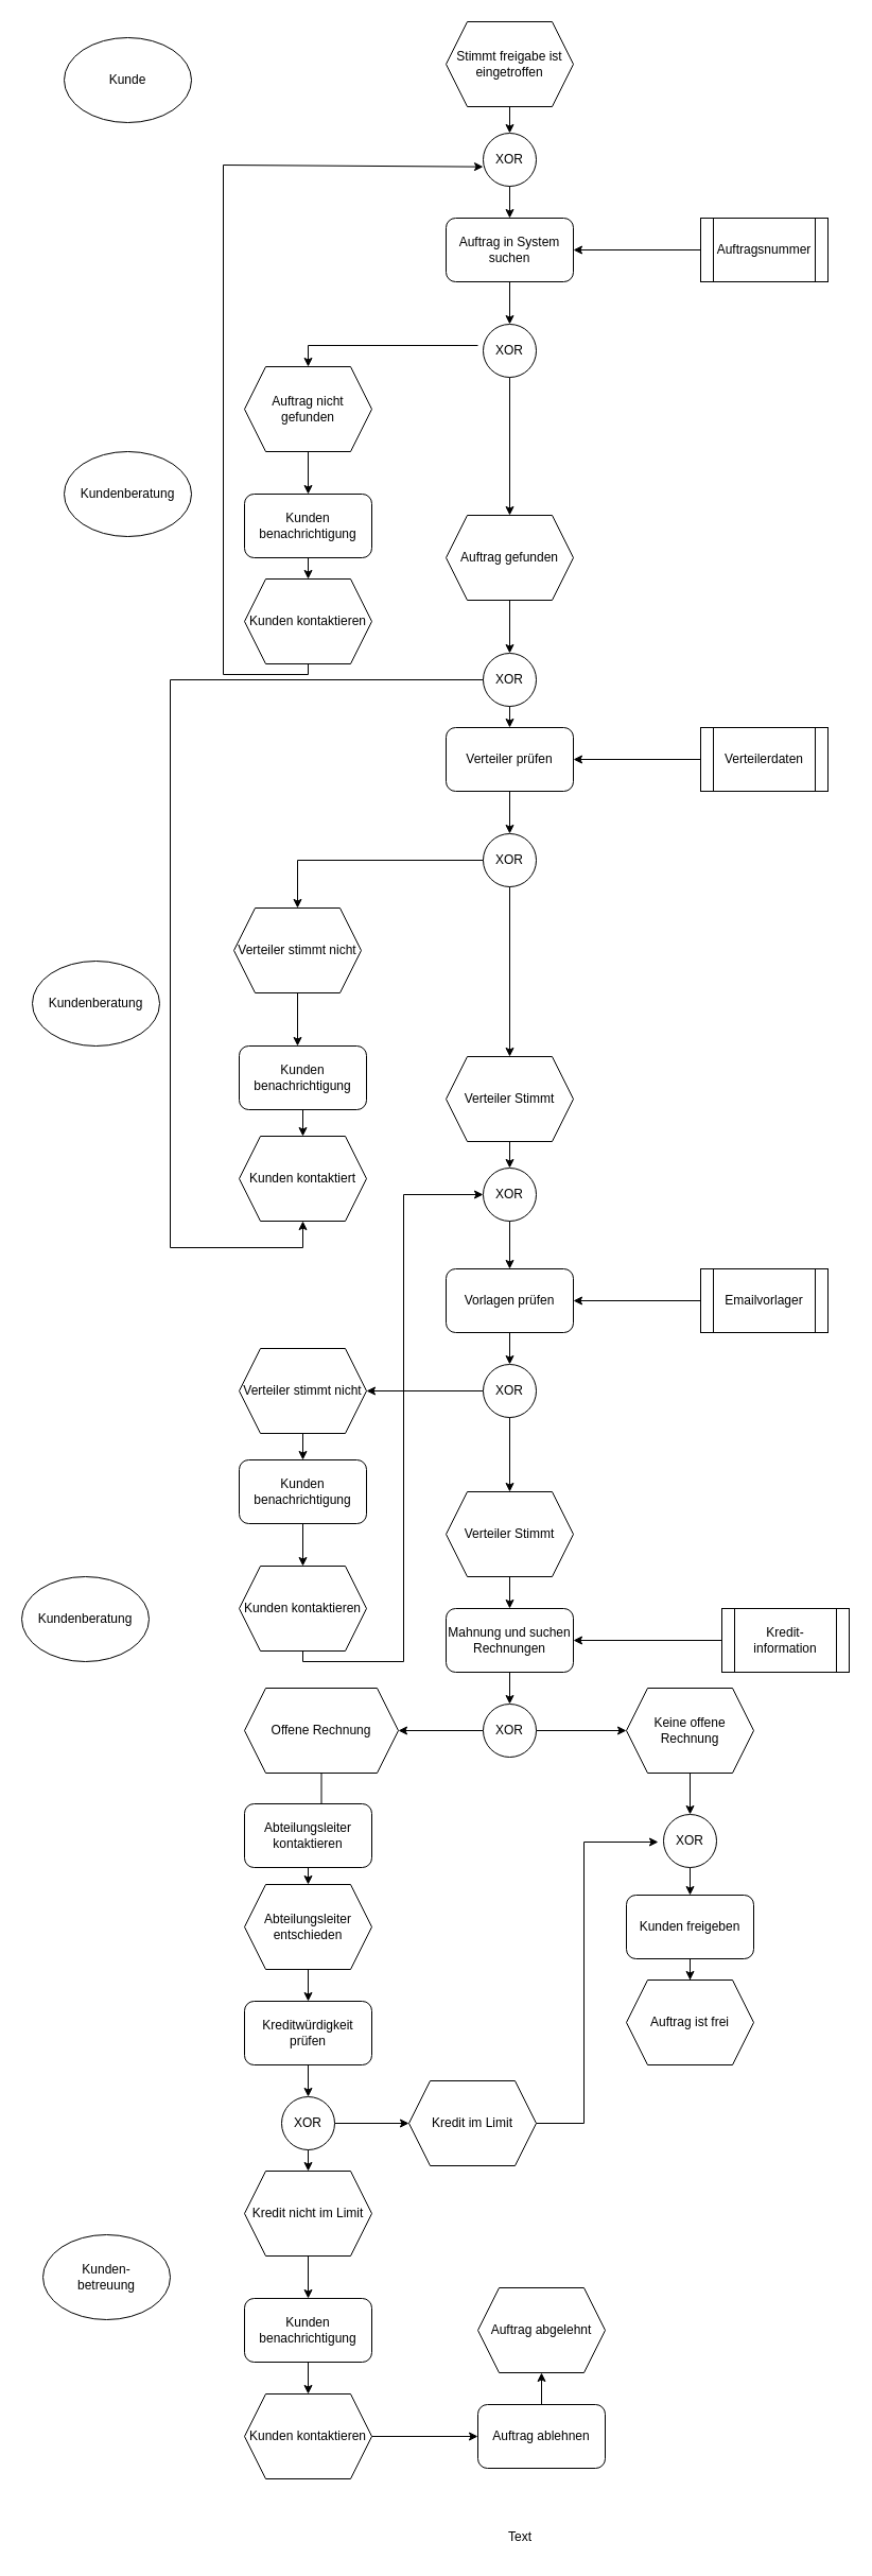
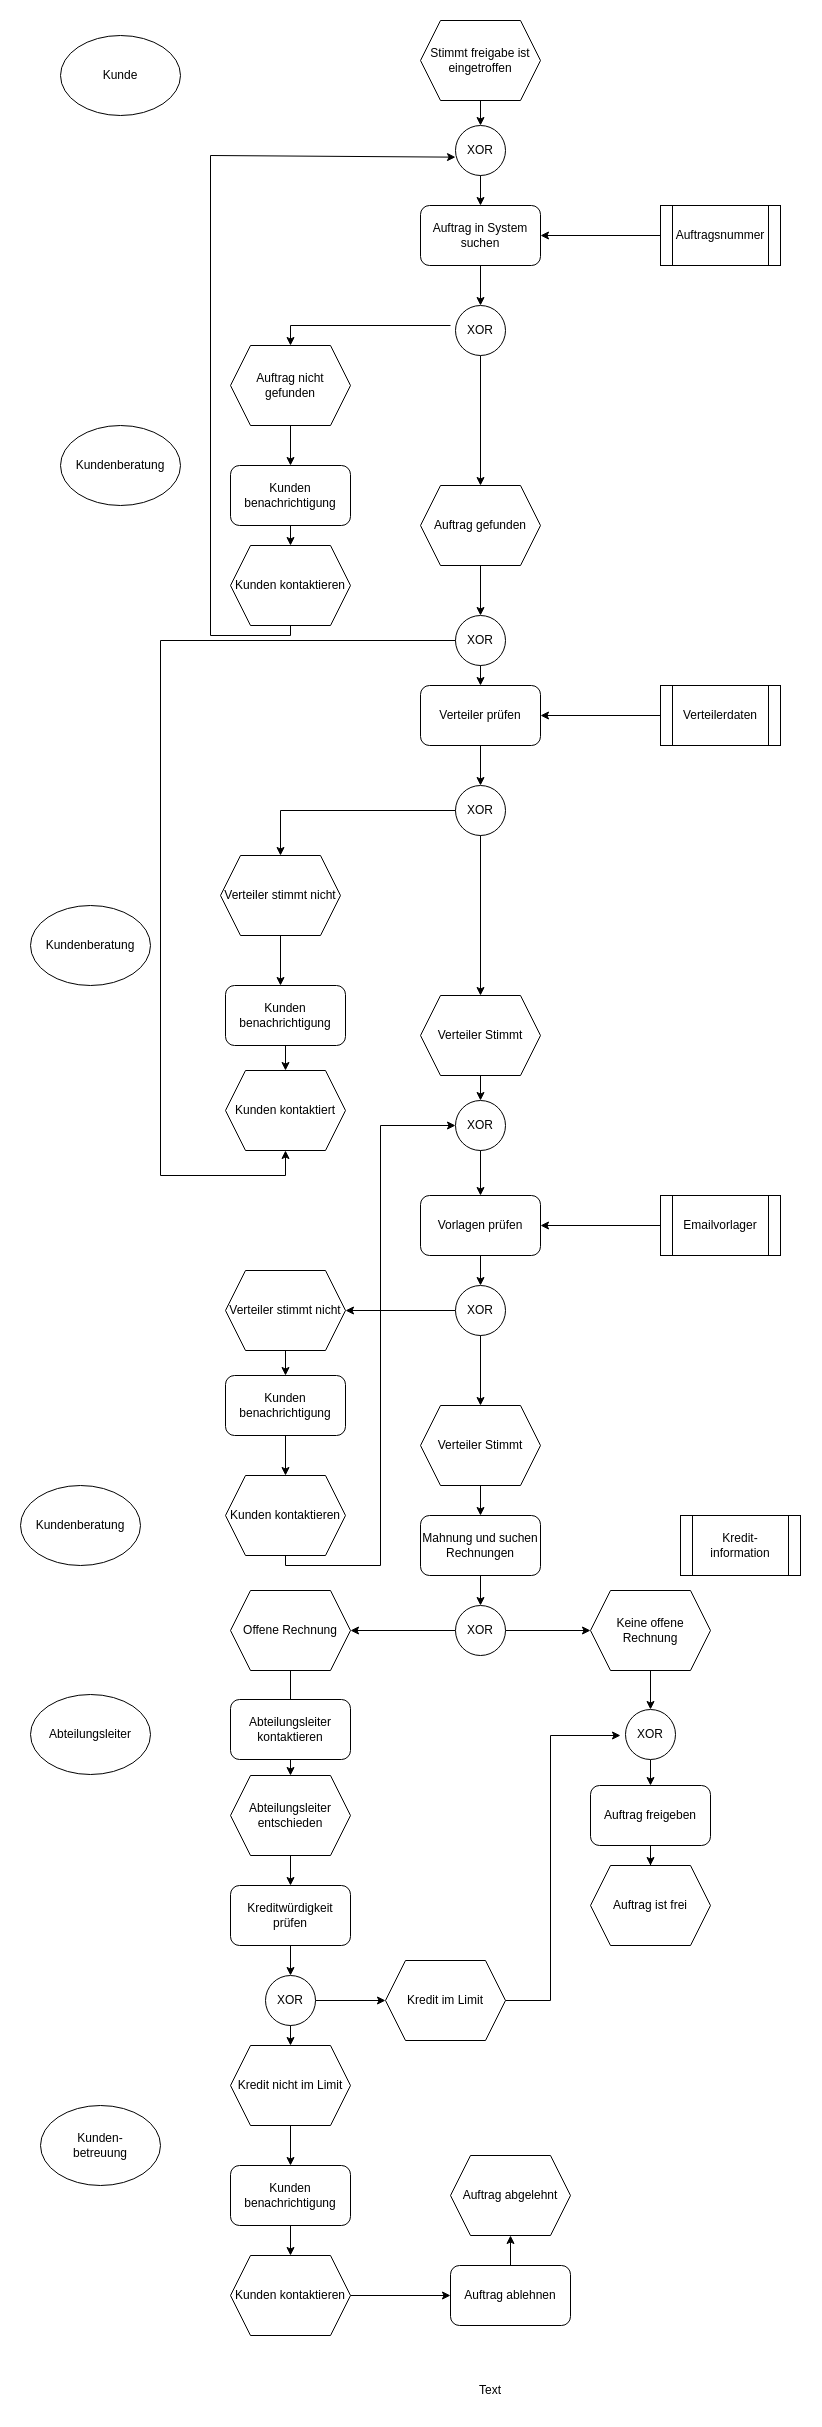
- <mxCell id="96" value="" style="endArrow=classic;html=1;rounded=0;exitX=0;exitY=0.5;exitDx=0;exitDy=0;entryX=1;entryY=0.5;entryDx=0;entryDy=0;" edge="1" parent="1" source="95" target="58"><mxGeometry width="50" height="50" relative="1" as="geometry"><mxPoint x="480" y="1415" as="sourcePoint" /><mxPoint x="530" y="1365" as="targetPoint" /></mxGeometry></mxCell>
- <mxCell id="71" value="Offene Rechnung" style="shape=hexagon;perimeter=hexagonPerimeter2;whiteSpace=wrap;html=1;fixedSize=1;" vertex="1" parent="1"><mxGeometry x="230" y="1590" width="145" height="80" as="geometry" /></mxCell>
+ <mxCell id="71" value="Offene Rechnung" style="shape=hexagon;perimeter=hexagonPerimeter2;whiteSpace=wrap;html=1;fixedSize=1;" vertex="1" parent="1"><mxGeometry x="230" y="1590" width="120" height="80" as="geometry" /></mxCell>
+ <mxCell id="89" value="Abteilungsleiter " style="ellipse;whiteSpace=wrap;html=1;" vertex="1" parent="1"><mxGeometry x="30" y="1694" width="120" height="80" as="geometry" /></mxCell>
- <mxCell id="85" value="Kunden freigeben" style="rounded=1;whiteSpace=wrap;html=1;" vertex="1" parent="1"><mxGeometry x="590" y="1785" width="120" height="60" as="geometry" /></mxCell>
+ <mxCell id="85" value="Auftrag freigeben" style="rounded=1;whiteSpace=wrap;html=1;" vertex="1" parent="1"><mxGeometry x="590" y="1785" width="120" height="60" as="geometry" /></mxCell>
